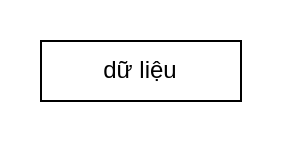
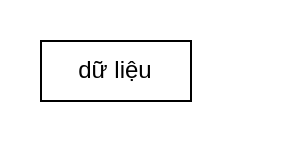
- <mxCell id="2" value="dữ liệu" style="rounded=0;whiteSpace=wrap;html=1;" vertex="1" parent="1"><mxGeometry x="20" y="20" width="100" height="30" as="geometry" /></mxCell>
+ <mxCell id="2" value="dữ liệu" style="rounded=0;whiteSpace=wrap;html=1;" vertex="1" parent="1"><mxGeometry x="20" y="20" width="75" height="30" as="geometry" /></mxCell>
